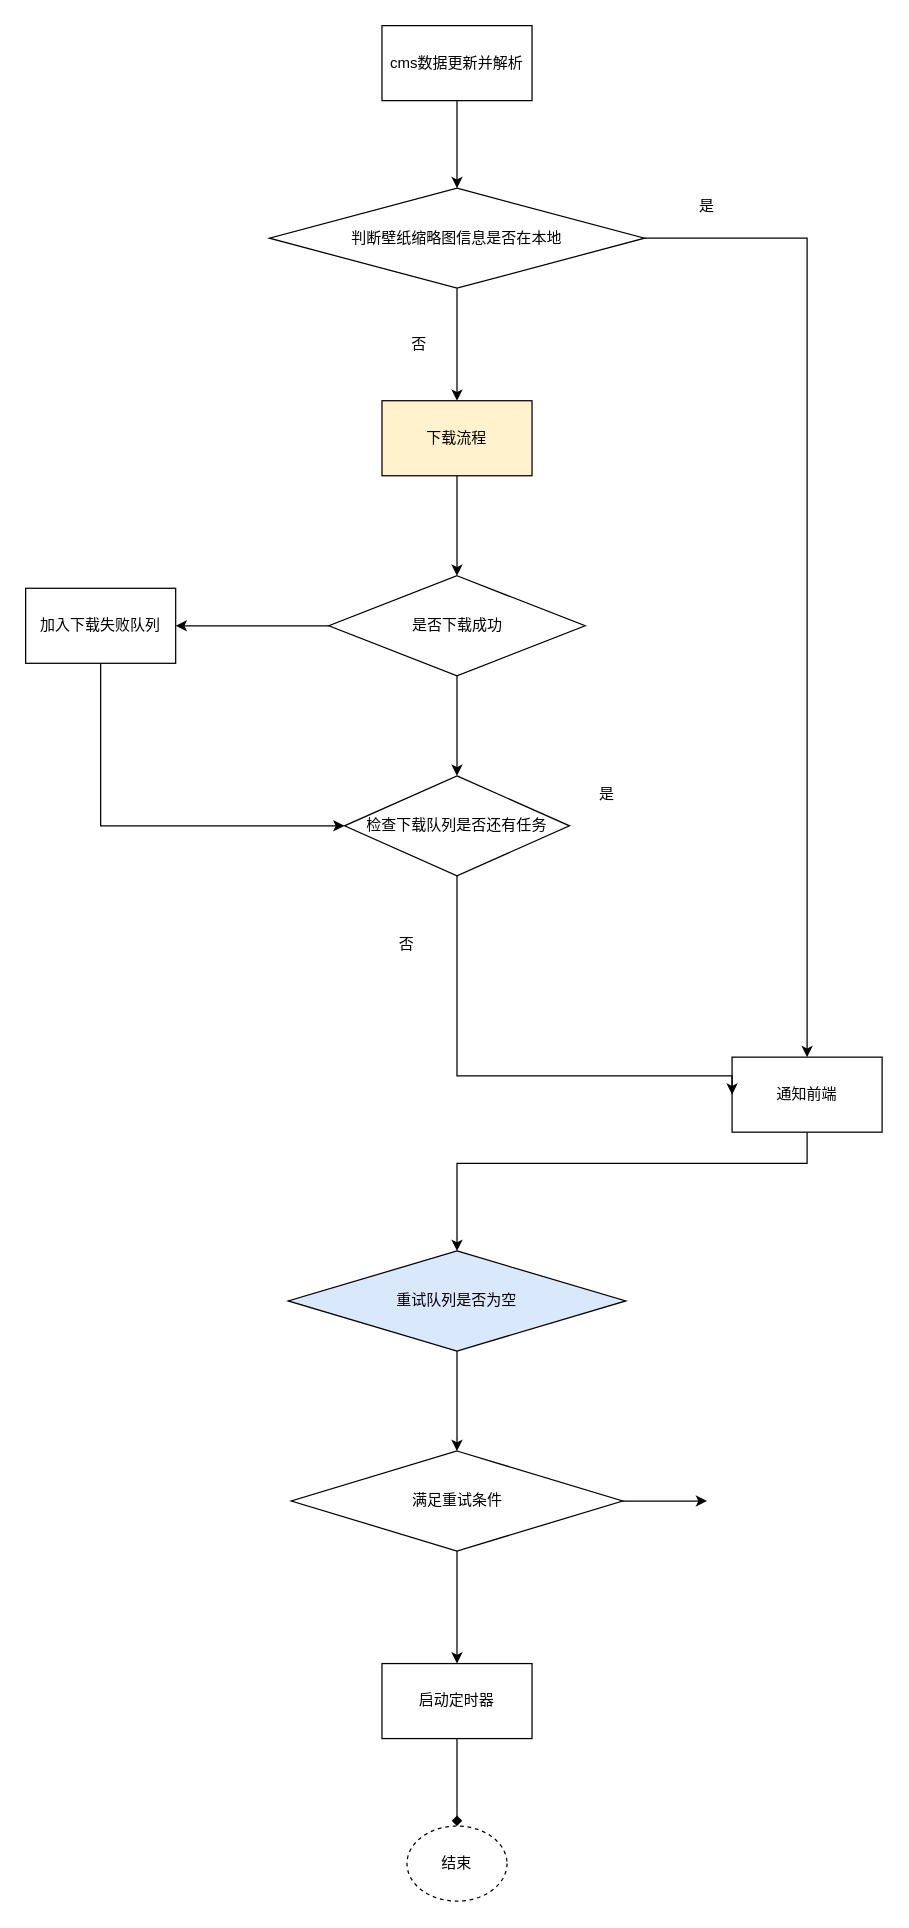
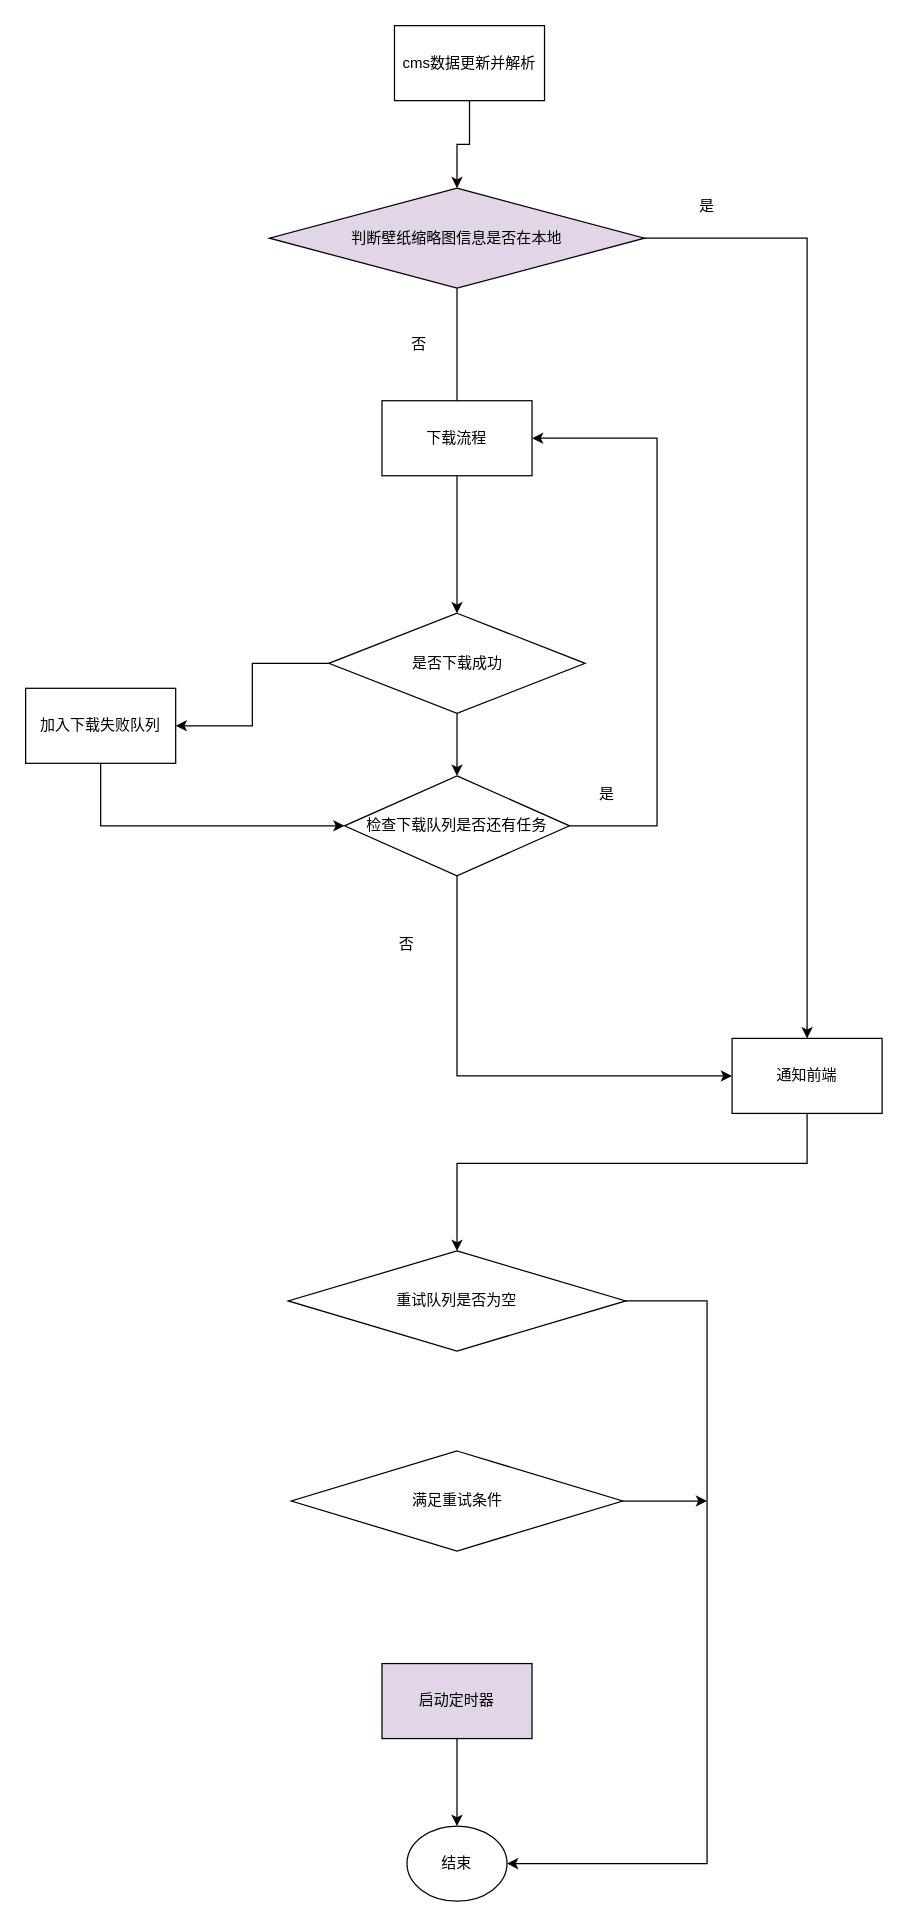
- <mxCell id="3" value="cms数据更新并解析" style="whiteSpace=wrap;html=1;" parent="1" vertex="1"><mxGeometry x="305" y="20" width="120" height="60" as="geometry" /></mxCell>
+ <mxCell id="3" value="cms数据更新并解析" style="whiteSpace=wrap;html=1;" parent="1" vertex="1"><mxGeometry x="315" y="20" width="120" height="60" as="geometry" /></mxCell>
- <mxCell id="6" value="判断壁纸缩略图信息是否在本地" style="rhombus;whiteSpace=wrap;html=1;" parent="1" vertex="1"><mxGeometry x="215" y="150" width="300" height="80" as="geometry" /></mxCell>
+ <mxCell id="6" value="判断壁纸缩略图信息是否在本地" style="rhombus;whiteSpace=wrap;html=1;fillColor=#e1d5e7;" parent="1" vertex="1"><mxGeometry x="215" y="150" width="300" height="80" as="geometry" /></mxCell>
- <mxCell id="4" value="" style="edgeStyle=orthogonalEdgeStyle;rounded=0;orthogonalLoop=1;jettySize=auto;html=1;" parent="1" source="6" target="8" edge="1"><mxGeometry relative="1" as="geometry" /></mxCell>
+ <mxCell id="4" value="" style="edgeStyle=orthogonalEdgeStyle;rounded=0;orthogonalLoop=1;jettySize=auto;html=1;endArrow=none;" parent="1" source="6" target="8" edge="1"><mxGeometry relative="1" as="geometry" /></mxCell>
- <mxCell id="8" value="下载流程" style="whiteSpace=wrap;html=1;fillColor=#fff2cc;" parent="1" vertex="1"><mxGeometry x="305" y="320" width="120" height="60" as="geometry" /></mxCell>
+ <mxCell id="8" value="下载流程" style="whiteSpace=wrap;html=1;" parent="1" vertex="1"><mxGeometry x="305" y="320" width="120" height="60" as="geometry" /></mxCell>
+ <mxCell id="17" style="edgeStyle=orthogonalEdgeStyle;rounded=0;orthogonalLoop=1;jettySize=auto;html=1;entryX=1;entryY=0.5;entryDx=0;entryDy=0;" parent="1" source="18" target="8" edge="1"><mxGeometry relative="1" as="geometry"><Array as="points"><mxPoint x="525" y="660" /><mxPoint x="525" y="350" /></Array></mxGeometry></mxCell>
- <mxCell id="20" value="加入下载失败队列" style="whiteSpace=wrap;html=1;" parent="1" vertex="1"><mxGeometry x="20" y="470" width="120" height="60" as="geometry" /></mxCell>
+ <mxCell id="20" value="加入下载失败队列" style="whiteSpace=wrap;html=1;" parent="1" vertex="1"><mxGeometry x="20" y="550" width="120" height="60" as="geometry" /></mxCell>
- <mxCell id="15" value="是否下载成功" style="rhombus;whiteSpace=wrap;html=1;" parent="1" vertex="1"><mxGeometry x="262.5" y="460" width="205" height="80" as="geometry" /></mxCell>
+ <mxCell id="15" value="是否下载成功" style="rhombus;whiteSpace=wrap;html=1;" parent="1" vertex="1"><mxGeometry x="262.5" y="490" width="205" height="80" as="geometry" /></mxCell>
- <mxCell id="10" value="通知前端" style="whiteSpace=wrap;html=1;" parent="1" vertex="1"><mxGeometry x="585" y="845" width="120" height="60" as="geometry" /></mxCell>
+ <mxCell id="10" value="通知前端" style="whiteSpace=wrap;html=1;" parent="1" vertex="1"><mxGeometry x="585" y="830" width="120" height="60" as="geometry" /></mxCell>
- <mxCell id="24" value="重试队列是否为空" style="rhombus;whiteSpace=wrap;html=1;fillColor=#dae8fc;" parent="1" vertex="1"><mxGeometry x="230" y="1000" width="270" height="80" as="geometry" /></mxCell>
+ <mxCell id="24" value="重试队列是否为空" style="rhombus;whiteSpace=wrap;html=1;" parent="1" vertex="1"><mxGeometry x="230" y="1000" width="270" height="80" as="geometry" /></mxCell>
- <mxCell id="23" value="" style="edgeStyle=orthogonalEdgeStyle;rounded=0;orthogonalLoop=1;jettySize=auto;html=1;" parent="1" source="24" target="27" edge="1"><mxGeometry relative="1" as="geometry" /></mxCell>
- <mxCell id="25" value="" style="edgeStyle=orthogonalEdgeStyle;rounded=0;orthogonalLoop=1;jettySize=auto;html=1;" parent="1" source="27" target="29" edge="1"><mxGeometry relative="1" as="geometry" /></mxCell>
+ <mxCell id="31" style="edgeStyle=orthogonalEdgeStyle;rounded=0;orthogonalLoop=1;jettySize=auto;html=1;entryX=1;entryY=0.5;entryDx=0;entryDy=0;" parent="1" source="24" target="30" edge="1"><mxGeometry relative="1" as="geometry"><mxPoint x="415" y="1430" as="targetPoint" /><Array as="points"><mxPoint x="565" y="1040" /><mxPoint x="565" y="1490" /></Array></mxGeometry></mxCell>
- <mxCell id="29" value="启动定时器" style="whiteSpace=wrap;html=1;" parent="1" vertex="1"><mxGeometry x="305" y="1330" width="120" height="60" as="geometry" /></mxCell>
+ <mxCell id="29" value="启动定时器" style="whiteSpace=wrap;html=1;fillColor=#e1d5e7;" parent="1" vertex="1"><mxGeometry x="305" y="1330" width="120" height="60" as="geometry" /></mxCell>
- <mxCell id="28" style="edgeStyle=orthogonalEdgeStyle;rounded=0;orthogonalLoop=1;jettySize=auto;html=1;entryX=0.5;entryY=0;entryDx=0;entryDy=0;endArrow=diamond;" parent="1" source="29" target="30" edge="1"><mxGeometry relative="1" as="geometry" /></mxCell>
+ <mxCell id="28" style="edgeStyle=orthogonalEdgeStyle;rounded=0;orthogonalLoop=1;jettySize=auto;html=1;entryX=0.5;entryY=0;entryDx=0;entryDy=0;" parent="1" source="29" target="30" edge="1"><mxGeometry relative="1" as="geometry" /></mxCell>
- <mxCell id="30" value="结束" style="ellipse;whiteSpace=wrap;html=1;dashed=1;" parent="1" vertex="1"><mxGeometry x="325" y="1460" width="80" height="60" as="geometry" /></mxCell>
+ <mxCell id="30" value="结束" style="ellipse;whiteSpace=wrap;html=1;" parent="1" vertex="1"><mxGeometry x="325" y="1460" width="80" height="60" as="geometry" /></mxCell>
